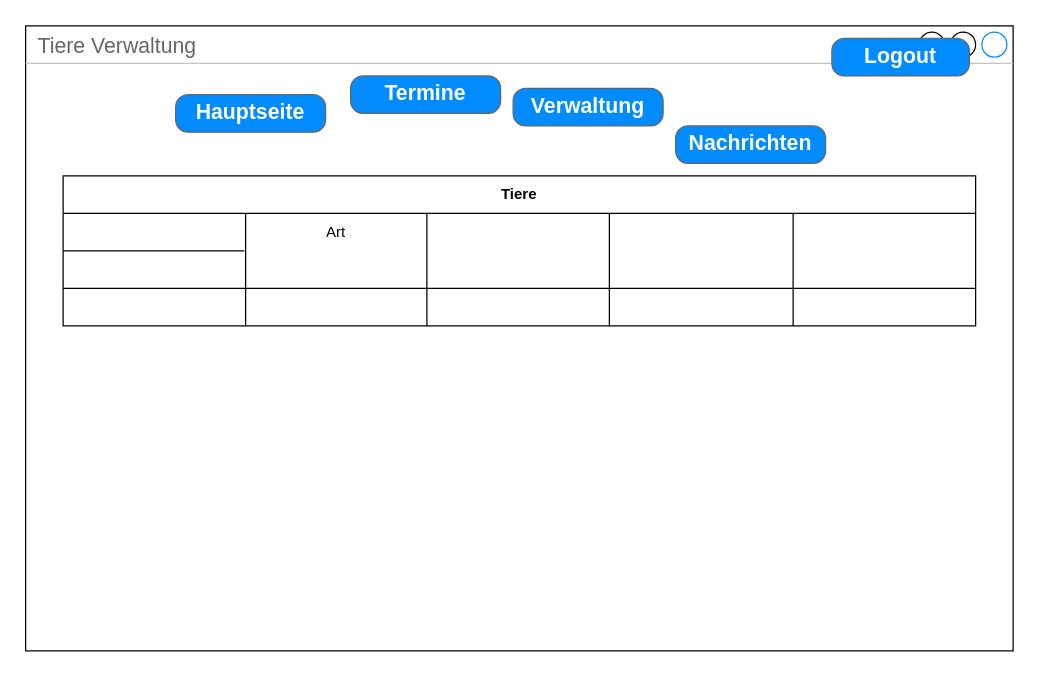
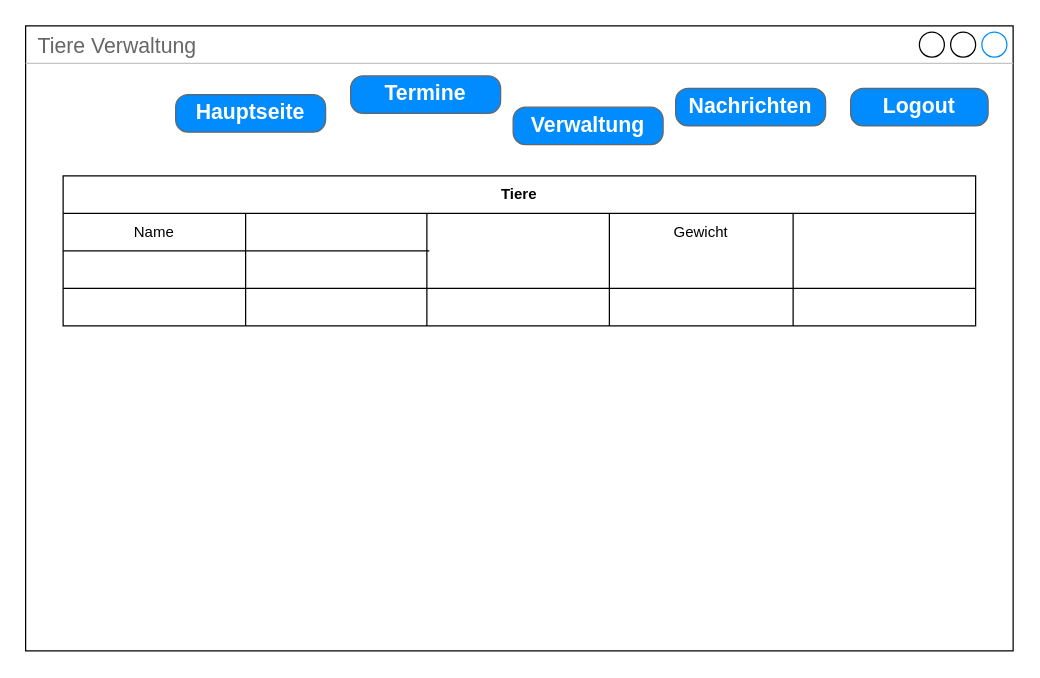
- <mxCell id="3" value="Logout" style="strokeWidth=1;shadow=0;dashed=0;align=center;html=1;shape=mxgraph.mockup.buttons.button;strokeColor=#666666;fontColor=#ffffff;mainText=;buttonStyle=round;fontSize=17;fontStyle=1;fillColor=#008cff;whiteSpace=wrap;" vertex="1" parent="1"><mxGeometry x="665" y="30" width="110" height="30" as="geometry" /></mxCell>
+ <mxCell id="3" value="Logout" style="strokeWidth=1;shadow=0;dashed=0;align=center;html=1;shape=mxgraph.mockup.buttons.button;strokeColor=#666666;fontColor=#ffffff;mainText=;buttonStyle=round;fontSize=17;fontStyle=1;fillColor=#008cff;whiteSpace=wrap;" vertex="1" parent="1"><mxGeometry x="680" y="70" width="110" height="30" as="geometry" /></mxCell>
- <mxCell id="7" value="Verwaltung" style="strokeWidth=1;shadow=0;dashed=0;align=center;html=1;shape=mxgraph.mockup.buttons.button;strokeColor=#666666;fontColor=#ffffff;mainText=;buttonStyle=round;fontSize=17;fontStyle=1;fillColor=#008cff;whiteSpace=wrap;" vertex="1" parent="1"><mxGeometry x="410" y="70" width="120" height="30" as="geometry" /></mxCell>
+ <mxCell id="7" value="Verwaltung" style="strokeWidth=1;shadow=0;dashed=0;align=center;html=1;shape=mxgraph.mockup.buttons.button;strokeColor=#666666;fontColor=#ffffff;mainText=;buttonStyle=round;fontSize=17;fontStyle=1;fillColor=#008cff;whiteSpace=wrap;" vertex="1" parent="1"><mxGeometry x="410" y="85" width="120" height="30" as="geometry" /></mxCell>
- <mxCell id="4" value="Nachrichten" style="strokeWidth=1;shadow=0;dashed=0;align=center;html=1;shape=mxgraph.mockup.buttons.button;strokeColor=#666666;fontColor=#ffffff;mainText=;buttonStyle=round;fontSize=17;fontStyle=1;fillColor=#008cff;whiteSpace=wrap;" vertex="1" parent="1"><mxGeometry x="540" y="100" width="120" height="30" as="geometry" /></mxCell>
+ <mxCell id="4" value="Nachrichten" style="strokeWidth=1;shadow=0;dashed=0;align=center;html=1;shape=mxgraph.mockup.buttons.button;strokeColor=#666666;fontColor=#ffffff;mainText=;buttonStyle=round;fontSize=17;fontStyle=1;fillColor=#008cff;whiteSpace=wrap;" vertex="1" parent="1"><mxGeometry x="540" y="70" width="120" height="30" as="geometry" /></mxCell>
+ <mxCell id="10" value="Name" style="shape=partialRectangle;html=1;whiteSpace=wrap;connectable=0;fillColor=none;top=0;left=0;bottom=0;right=0;overflow=hidden;" vertex="1" parent="9"><mxGeometry width="146" height="30" as="geometry" /></mxCell>
- <mxCell id="11" value="Art" style="shape=partialRectangle;html=1;whiteSpace=wrap;connectable=0;fillColor=none;top=0;left=0;bottom=0;right=0;overflow=hidden;" vertex="1" parent="9"><mxGeometry x="146" width="145" height="30" as="geometry" /></mxCell>
+ <mxCell id="12" value="Gewicht" style="shape=partialRectangle;html=1;whiteSpace=wrap;connectable=0;fillColor=none;top=0;left=0;bottom=0;right=0;overflow=hidden;" vertex="1" parent="9"><mxGeometry x="437" width="147" height="30" as="geometry" /></mxCell>
